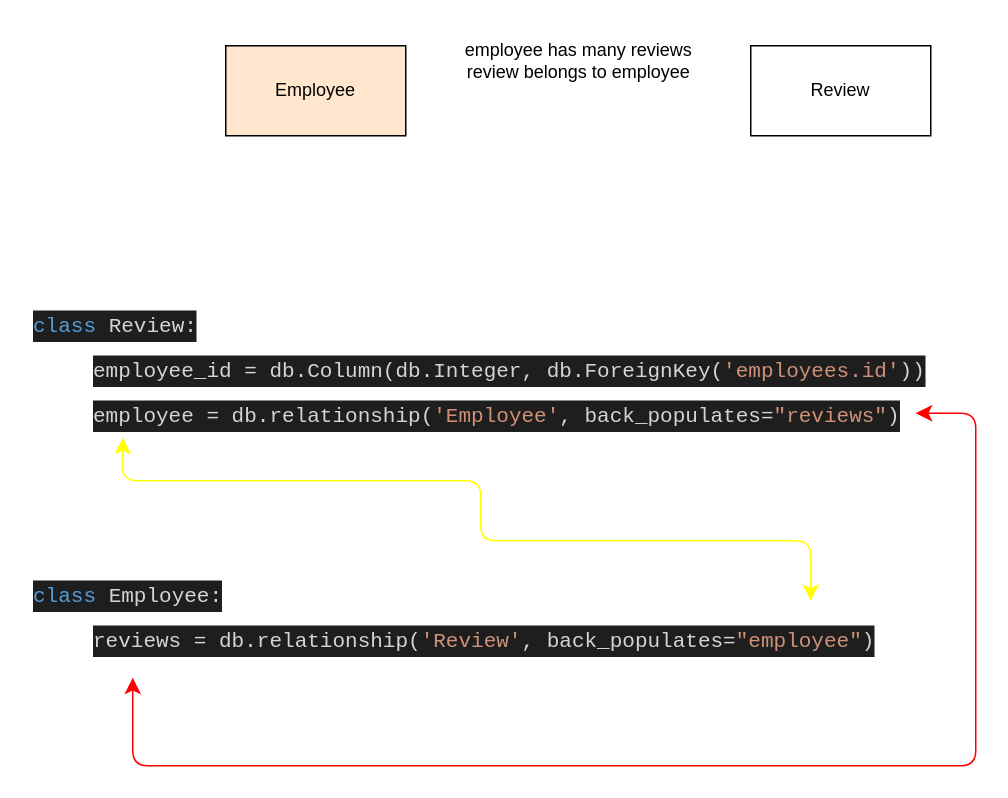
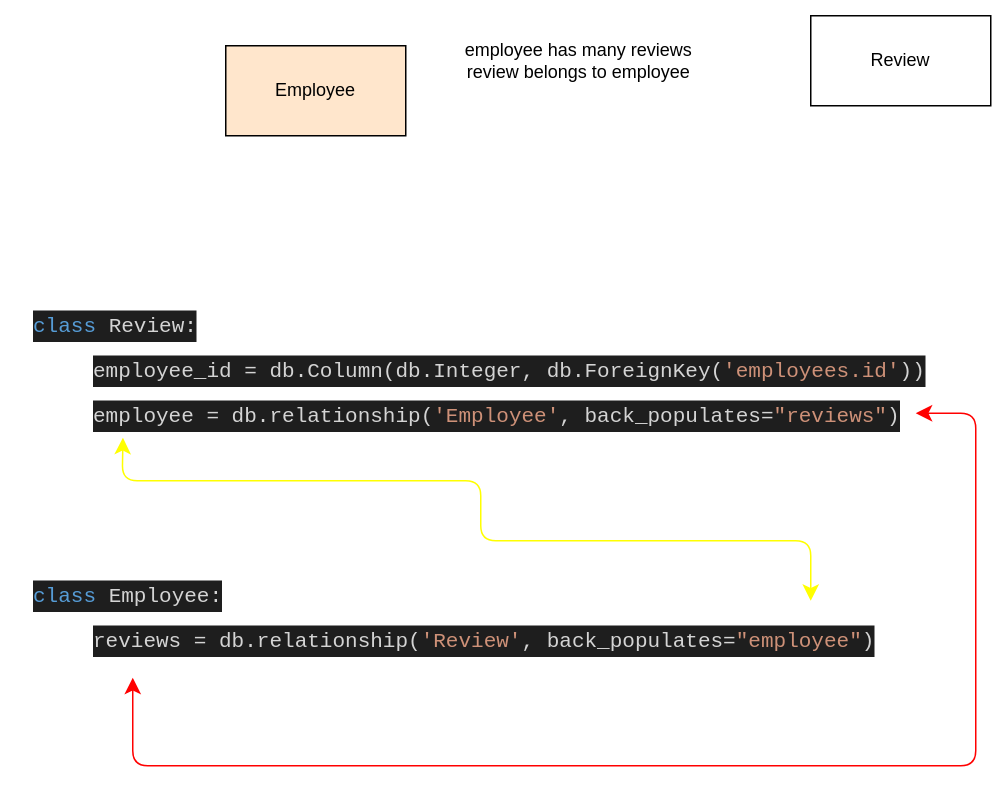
- <mxCell id="3" value="Review" style="whiteSpace=wrap;html=1;" vertex="1" parent="1"><mxGeometry x="500" y="30" width="120" height="60" as="geometry" /></mxCell>
+ <mxCell id="3" value="Review" style="whiteSpace=wrap;html=1;" vertex="1" parent="1"><mxGeometry x="540" y="10" width="120" height="60" as="geometry" /></mxCell>
